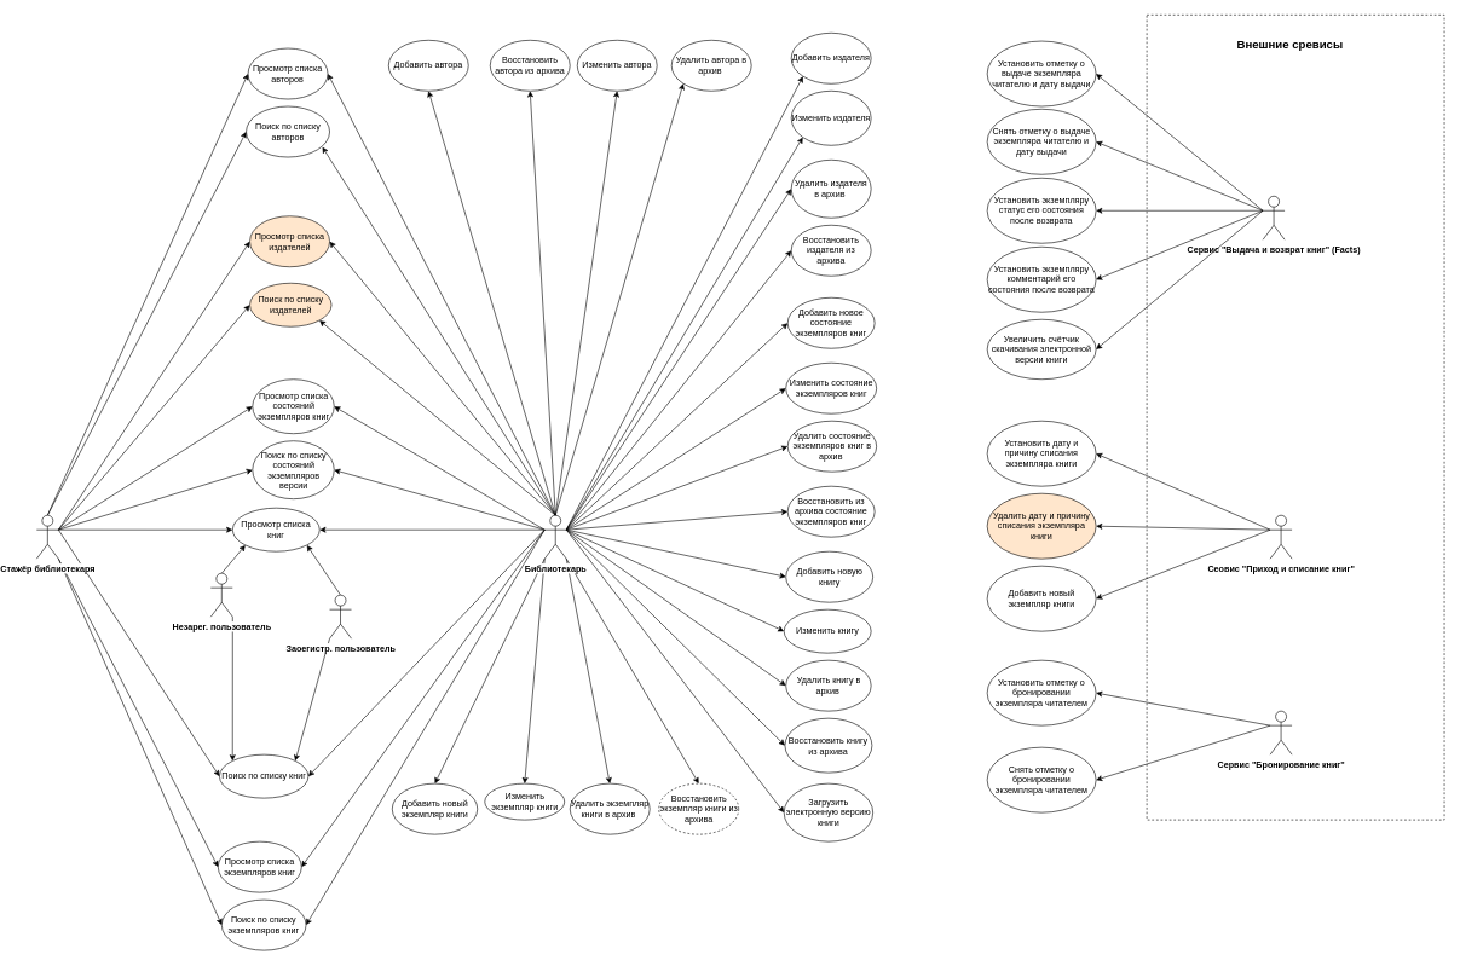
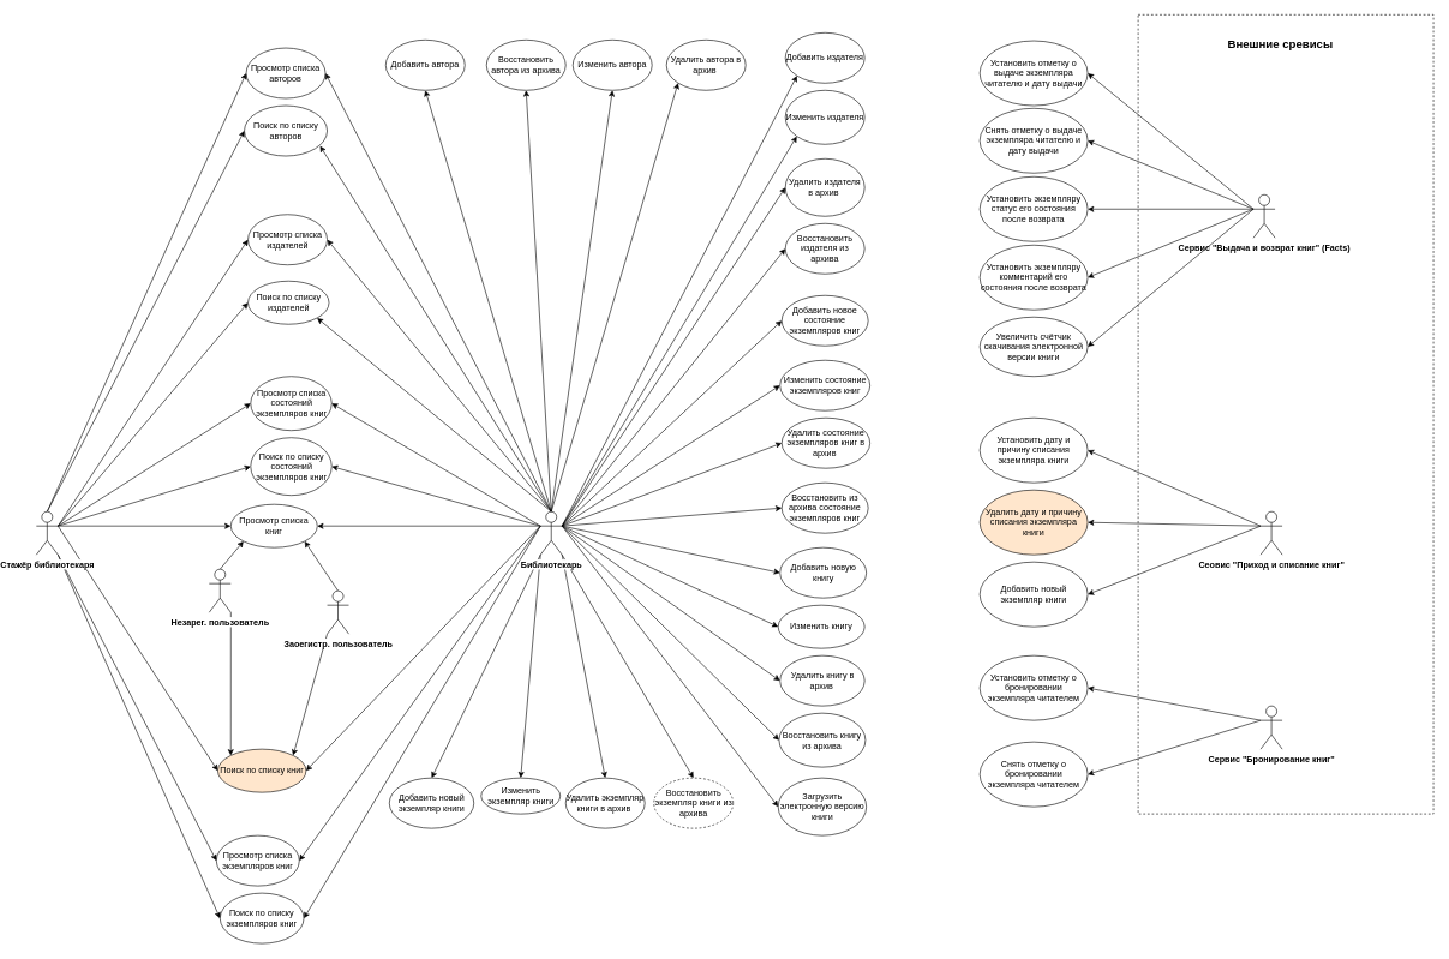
- <mxCell id="13" value="Просмотр списка издателей" style="ellipse;whiteSpace=wrap;html=1;fillColor=#ffe6cc;" vertex="1" parent="1"><mxGeometry x="313.75" y="297.5" width="110" height="70" as="geometry" /></mxCell>
+ <mxCell id="13" value="Просмотр списка издателей" style="ellipse;whiteSpace=wrap;html=1;" vertex="1" parent="1"><mxGeometry x="313.75" y="297.5" width="110" height="70" as="geometry" /></mxCell>
- <mxCell id="14" value="Поиск по списку издателей" style="ellipse;whiteSpace=wrap;html=1;fillColor=#ffe6cc;" vertex="1" parent="1"><mxGeometry x="313.75" y="390" width="112.5" height="60" as="geometry" /></mxCell>
+ <mxCell id="14" value="Поиск по списку издателей" style="ellipse;whiteSpace=wrap;html=1;" vertex="1" parent="1"><mxGeometry x="313.75" y="390" width="112.5" height="60" as="geometry" /></mxCell>
- <mxCell id="20" value="Поиск по списку состояний экземпляров версии" style="ellipse;whiteSpace=wrap;html=1;" vertex="1" parent="1"><mxGeometry x="317.5" y="607.5" width="112.5" height="80" as="geometry" /></mxCell>
+ <mxCell id="20" value="Поиск по списку состояний экземпляров книг" style="ellipse;whiteSpace=wrap;html=1;" vertex="1" parent="1"><mxGeometry x="317.5" y="607.5" width="112.5" height="80" as="geometry" /></mxCell>
- <mxCell id="26" value="Поиск по списку книг" style="ellipse;whiteSpace=wrap;html=1;" vertex="1" parent="1"><mxGeometry x="271.88" y="1040" width="122.5" height="60" as="geometry" /></mxCell>
+ <mxCell id="26" value="Поиск по списку книг" style="ellipse;whiteSpace=wrap;html=1;fillColor=#ffe6cc;" vertex="1" parent="1"><mxGeometry x="271.88" y="1040" width="122.5" height="60" as="geometry" /></mxCell>
